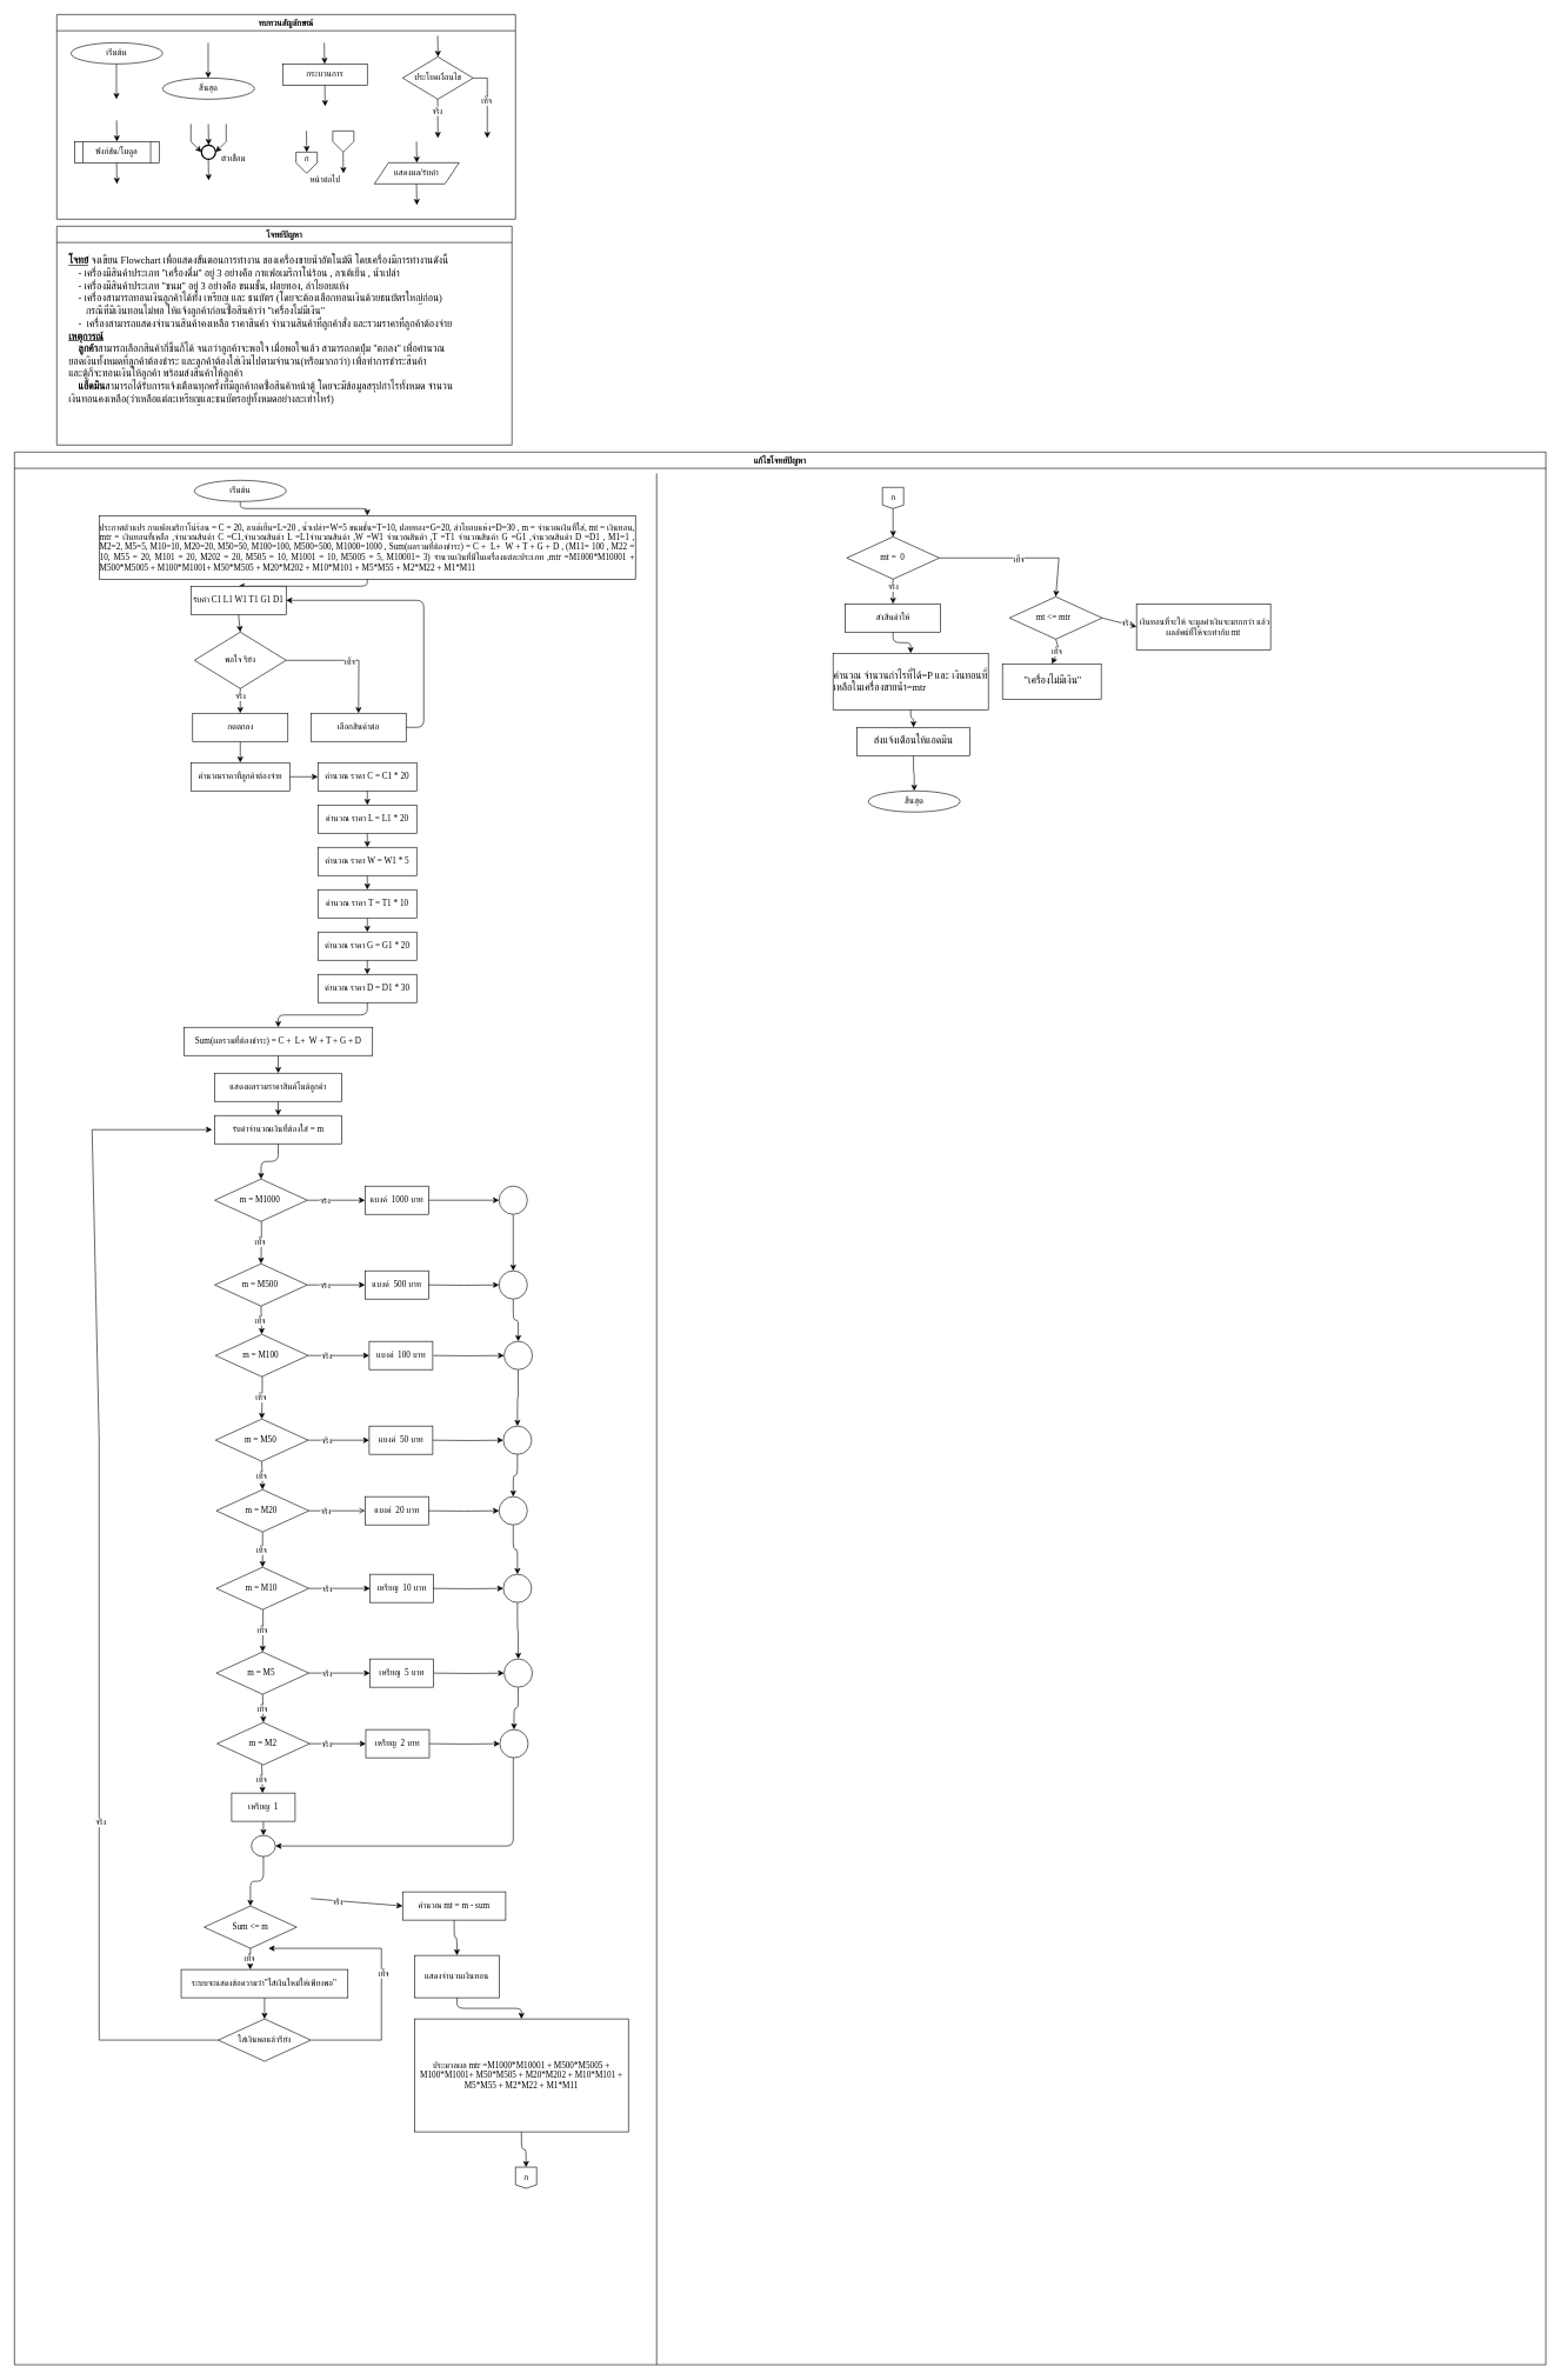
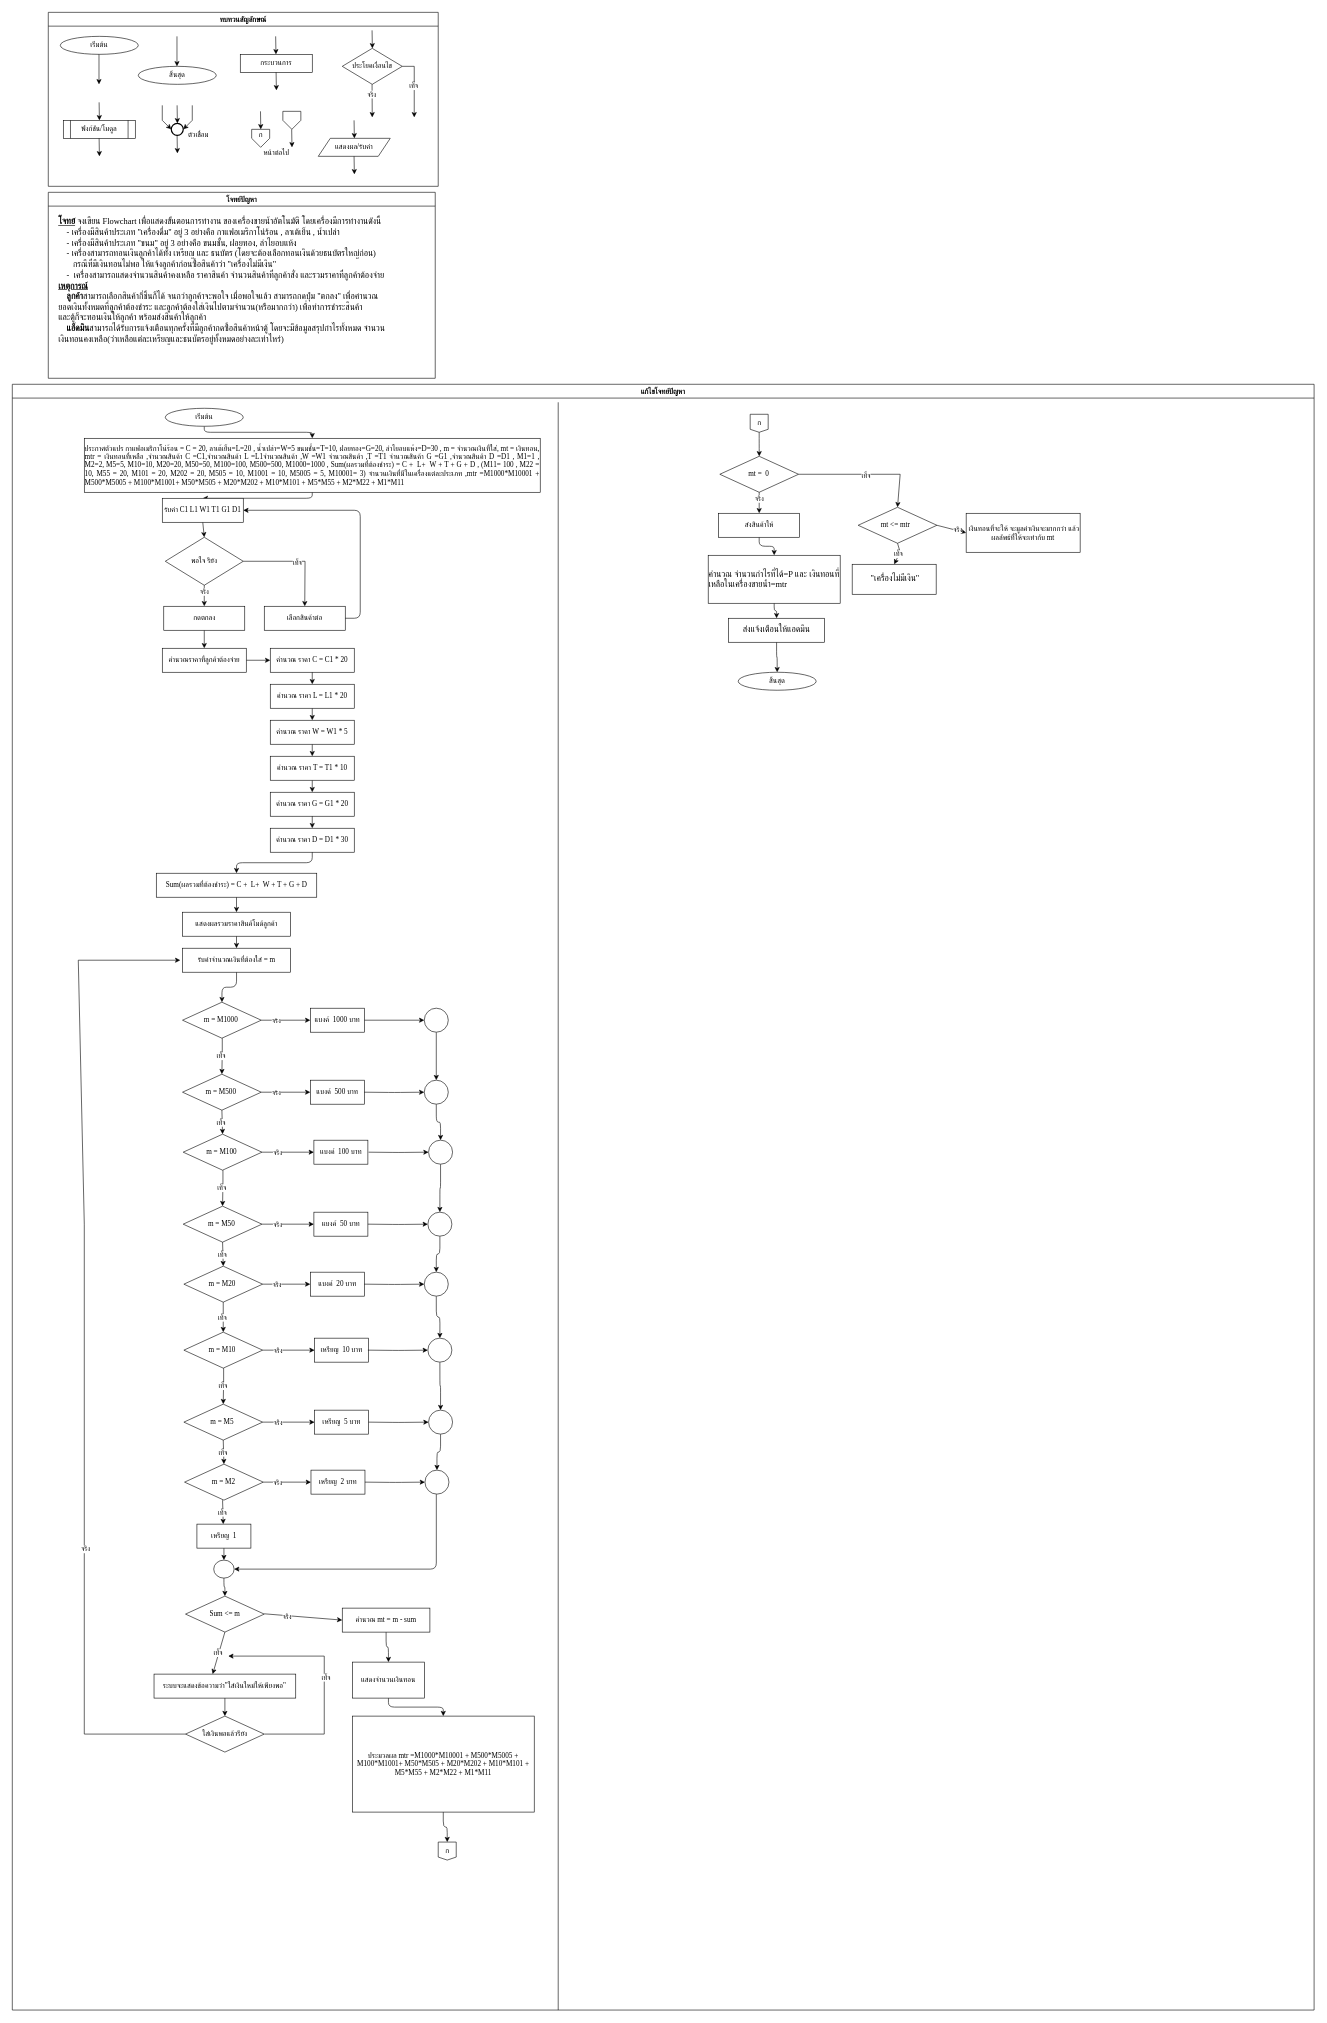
- <mxCell id="92" value="" style="endArrow=open;html=1;rounded=0;exitX=1;exitY=0.5;exitDx=0;exitDy=0;entryX=0;entryY=0.5;entryDx=0;entryDy=0;" edge="1" parent="34" source="87" target="100"><mxGeometry width="50" height="50" relative="1" as="geometry"><mxPoint x="403.88" y="1500" as="sourcePoint" /><mxPoint x="493.88" y="1499.5" as="targetPoint" /><Array as="points" /></mxGeometry></mxCell>
+ <mxCell id="92" value="" style="endArrow=classic;html=1;rounded=0;exitX=1;exitY=0.5;exitDx=0;exitDy=0;entryX=0;entryY=0.5;entryDx=0;entryDy=0;" edge="1" parent="34" source="87" target="100"><mxGeometry width="50" height="50" relative="1" as="geometry"><mxPoint x="403.88" y="1500" as="sourcePoint" /><mxPoint x="493.88" y="1499.5" as="targetPoint" /><Array as="points" /></mxGeometry></mxCell>
- <mxCell id="148" value="Sum &lt;= m" style="rhombus;whiteSpace=wrap;html=1;fontFamily=Sarabun;fontSource=https%3A%2F%2Ffonts.googleapis.com%2Fcss%3Ffamily%3DSarabun;" vertex="1" parent="34"><mxGeometry x="268.75" y="2060" width="131.25" height="60" as="geometry" /></mxCell>
+ <mxCell id="148" value="Sum &lt;= m" style="rhombus;whiteSpace=wrap;html=1;fontFamily=Sarabun;fontSource=https%3A%2F%2Ffonts.googleapis.com%2Fcss%3Ffamily%3DSarabun;" vertex="1" parent="34"><mxGeometry x="288.75" y="2020" width="131.25" height="60" as="geometry" /></mxCell>
